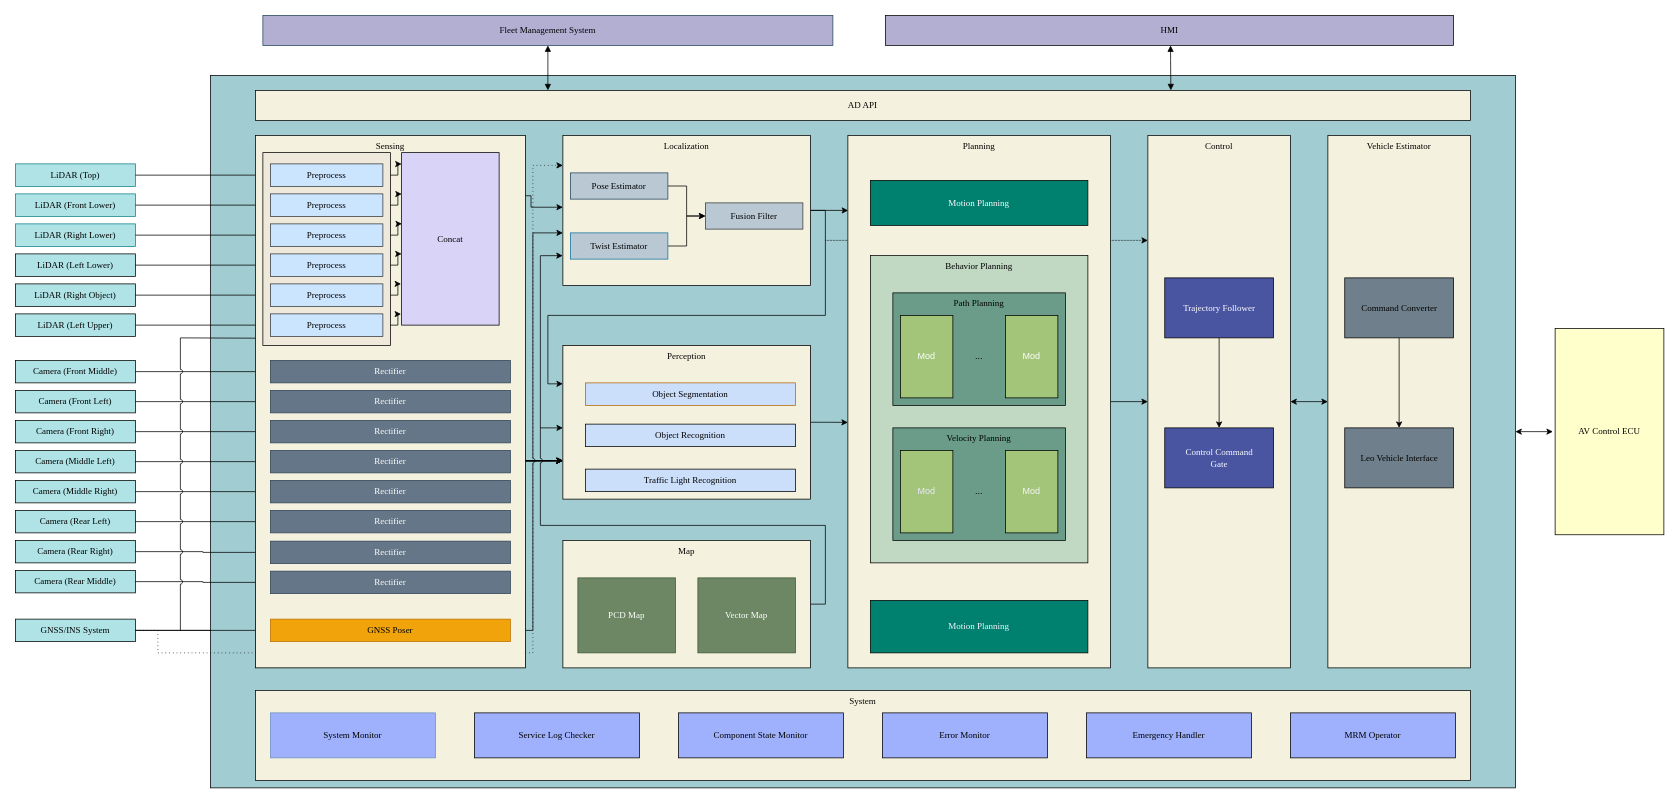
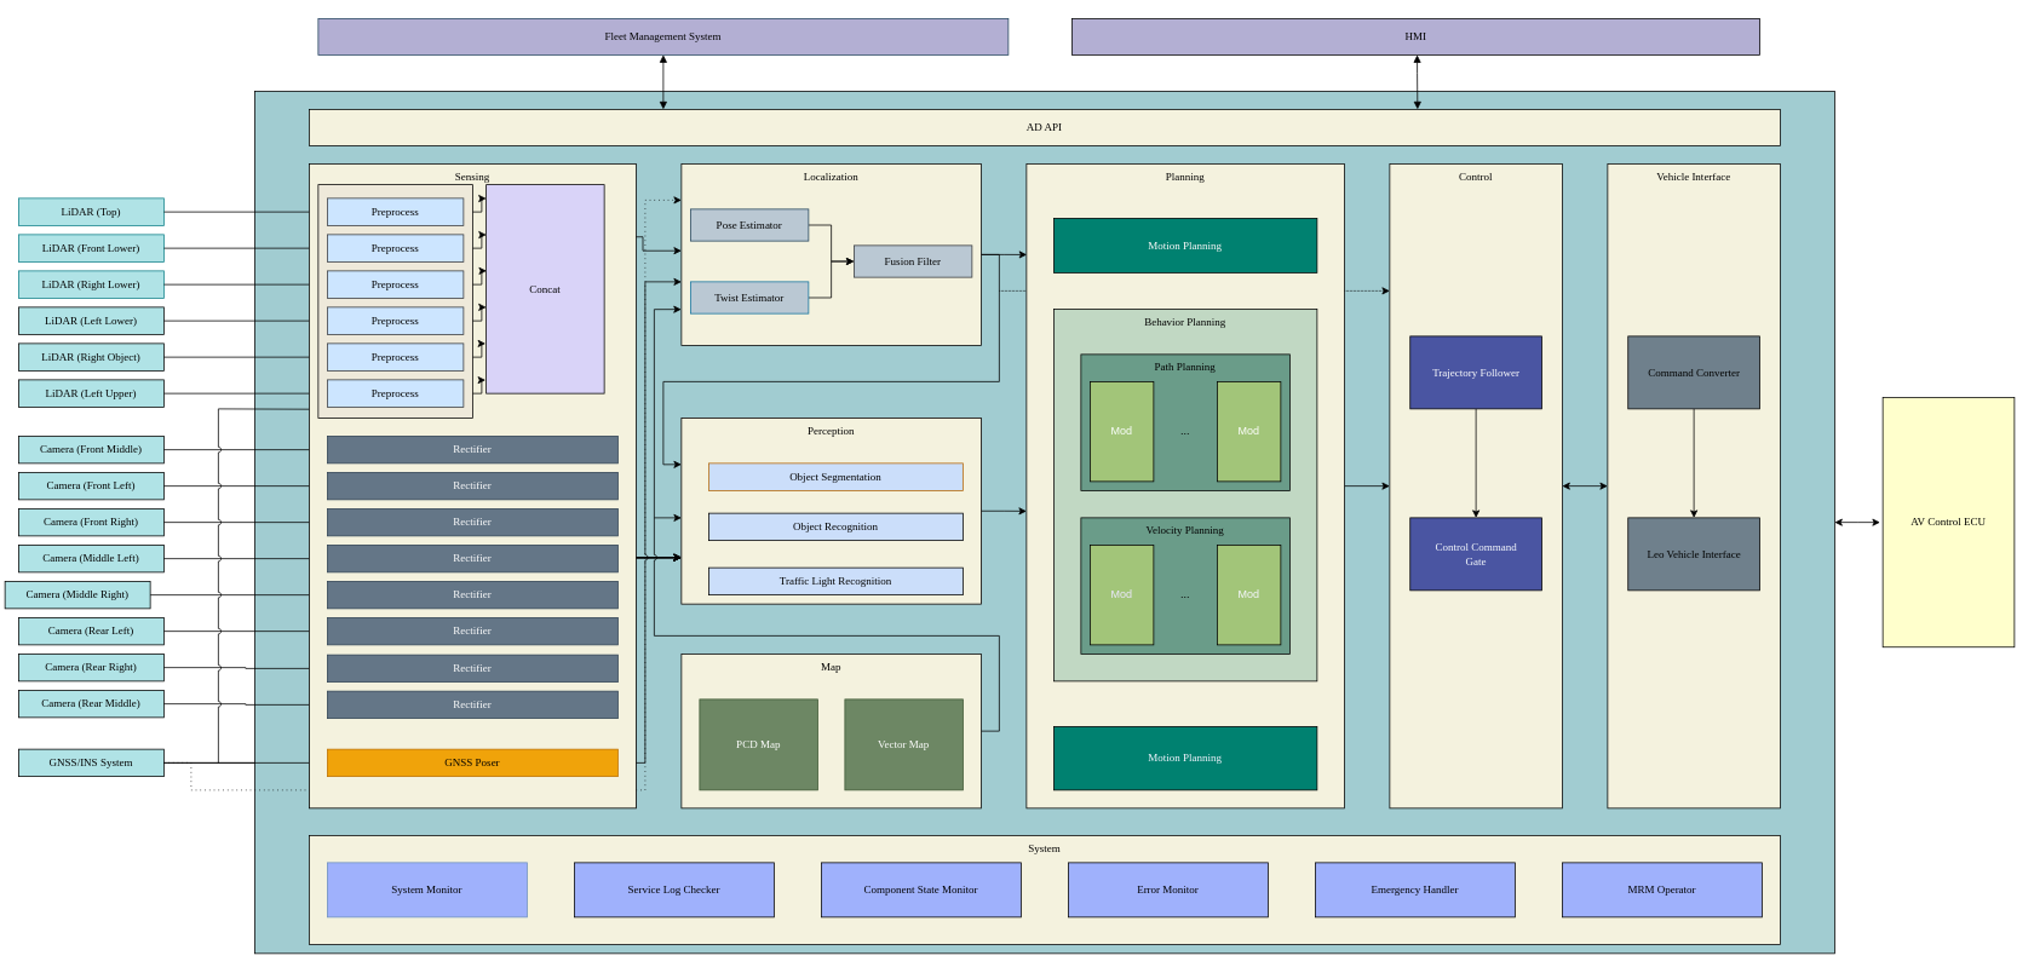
- <mxCell id="26" value="Vehicle Estimator" style="rounded=0;whiteSpace=wrap;html=1;verticalAlign=top;fontFamily=Prompt;fontSource=https%3A%2F%2Ffonts.googleapis.com%2Fcss%3Ffamily%3DPrompt;fillColor=#F4F2DE;" parent="1" vertex="1"><mxGeometry x="1770" y="180" width="190" height="710" as="geometry" /></mxCell>
+ <mxCell id="26" value="Vehicle Interface" style="rounded=0;whiteSpace=wrap;html=1;verticalAlign=top;fontFamily=Prompt;fontSource=https%3A%2F%2Ffonts.googleapis.com%2Fcss%3Ffamily%3DPrompt;fillColor=#F4F2DE;" parent="1" vertex="1"><mxGeometry x="1770" y="180" width="190" height="710" as="geometry" /></mxCell>
- <mxCell id="11" value="Camera (Middle Right)" style="rounded=0;whiteSpace=wrap;html=1;fontFamily=Prompt;fontSource=https%3A%2F%2Ffonts.googleapis.com%2Fcss%3Ffamily%3DPrompt;fillColor=#B0E3E6;" parent="1" vertex="1"><mxGeometry x="20" y="640" width="160" height="30" as="geometry" /></mxCell>
+ <mxCell id="11" value="Camera (Middle Right)" style="rounded=0;whiteSpace=wrap;html=1;fontFamily=Prompt;fontSource=https%3A%2F%2Ffonts.googleapis.com%2Fcss%3Ffamily%3DPrompt;fillColor=#B0E3E6;" parent="1" vertex="1"><mxGeometry x="5" y="640" width="160" height="30" as="geometry" /></mxCell>
